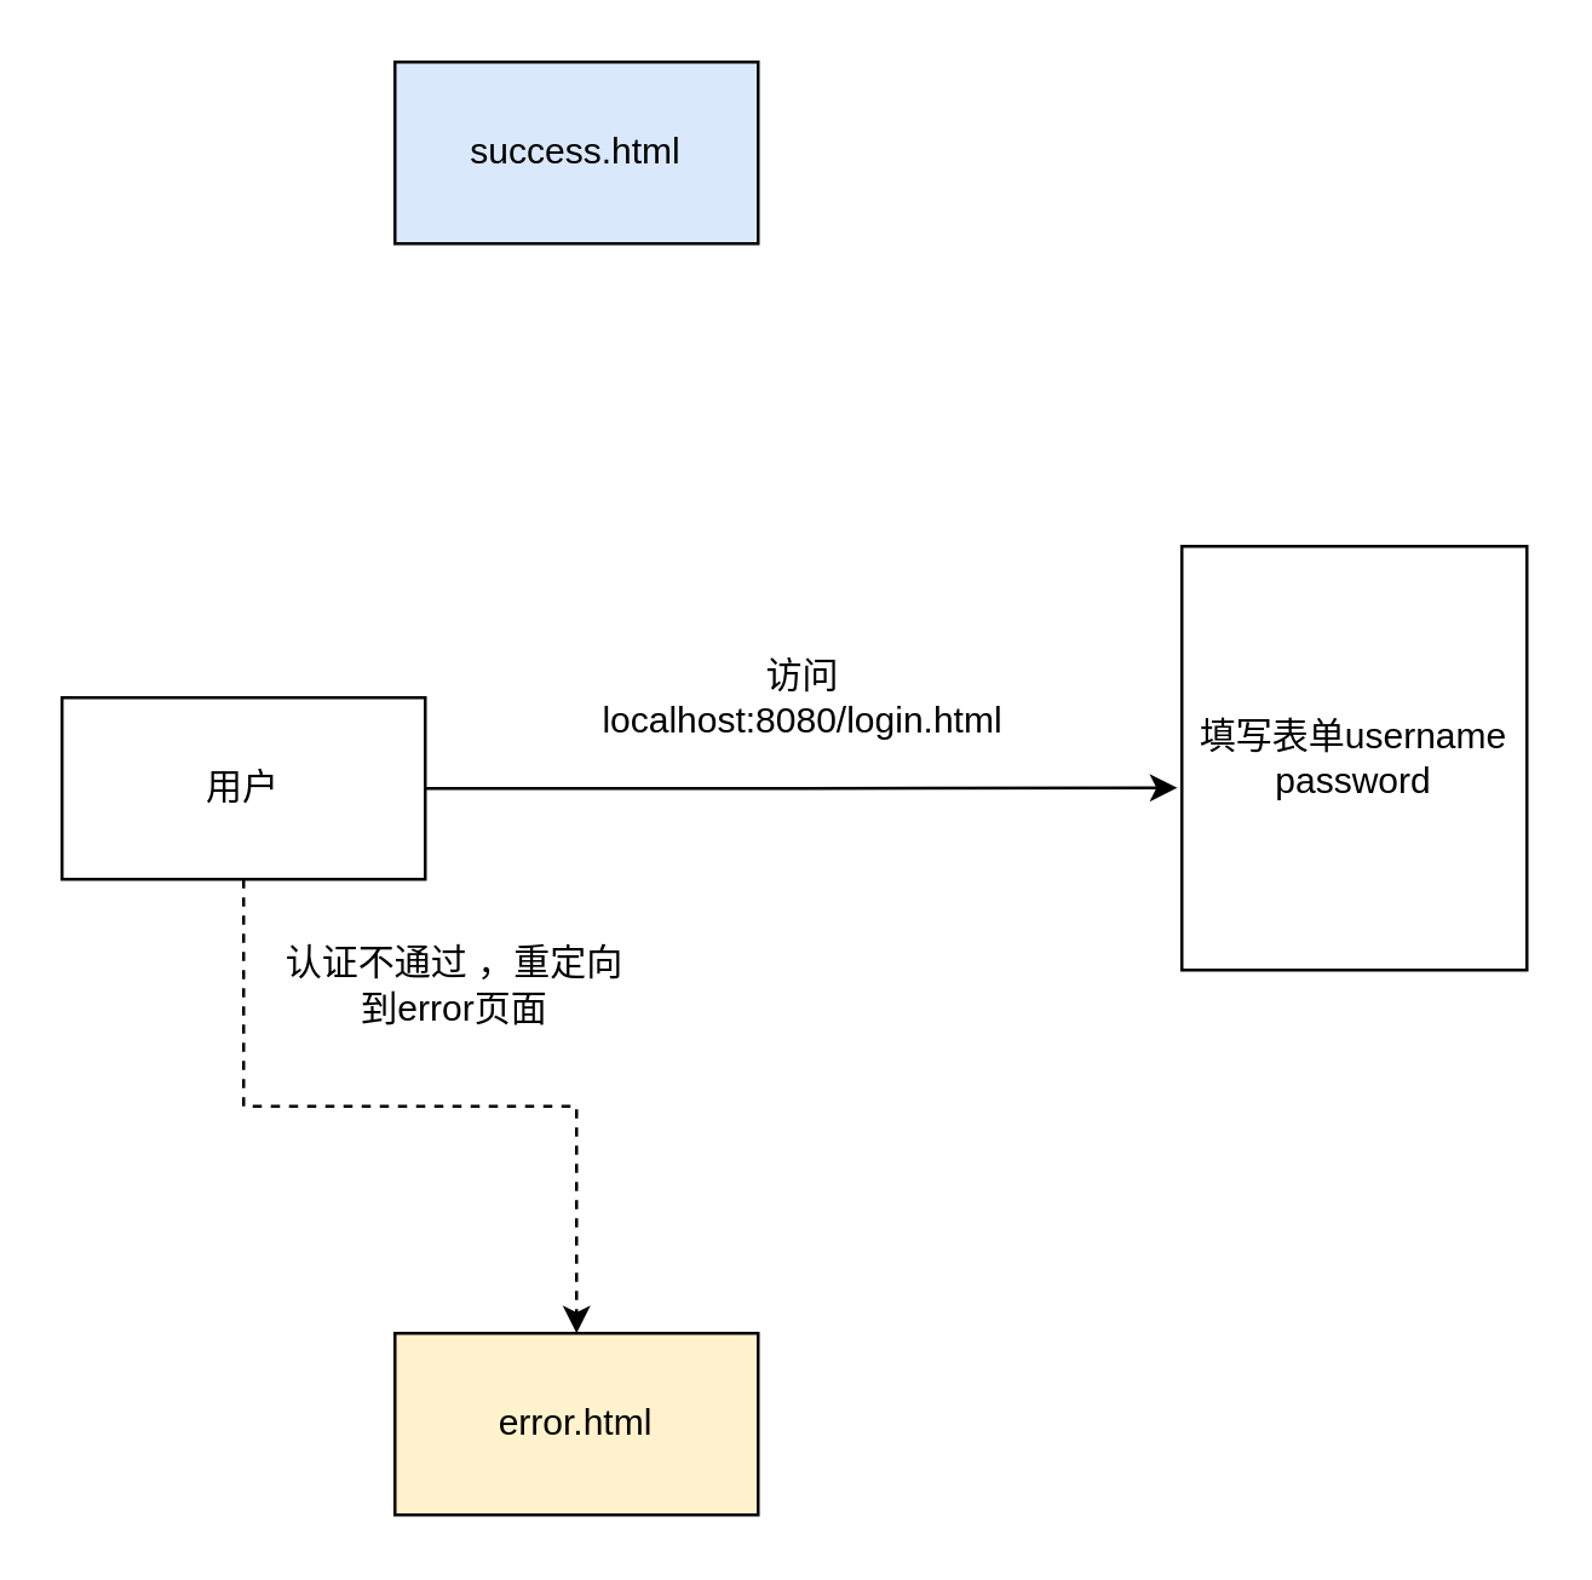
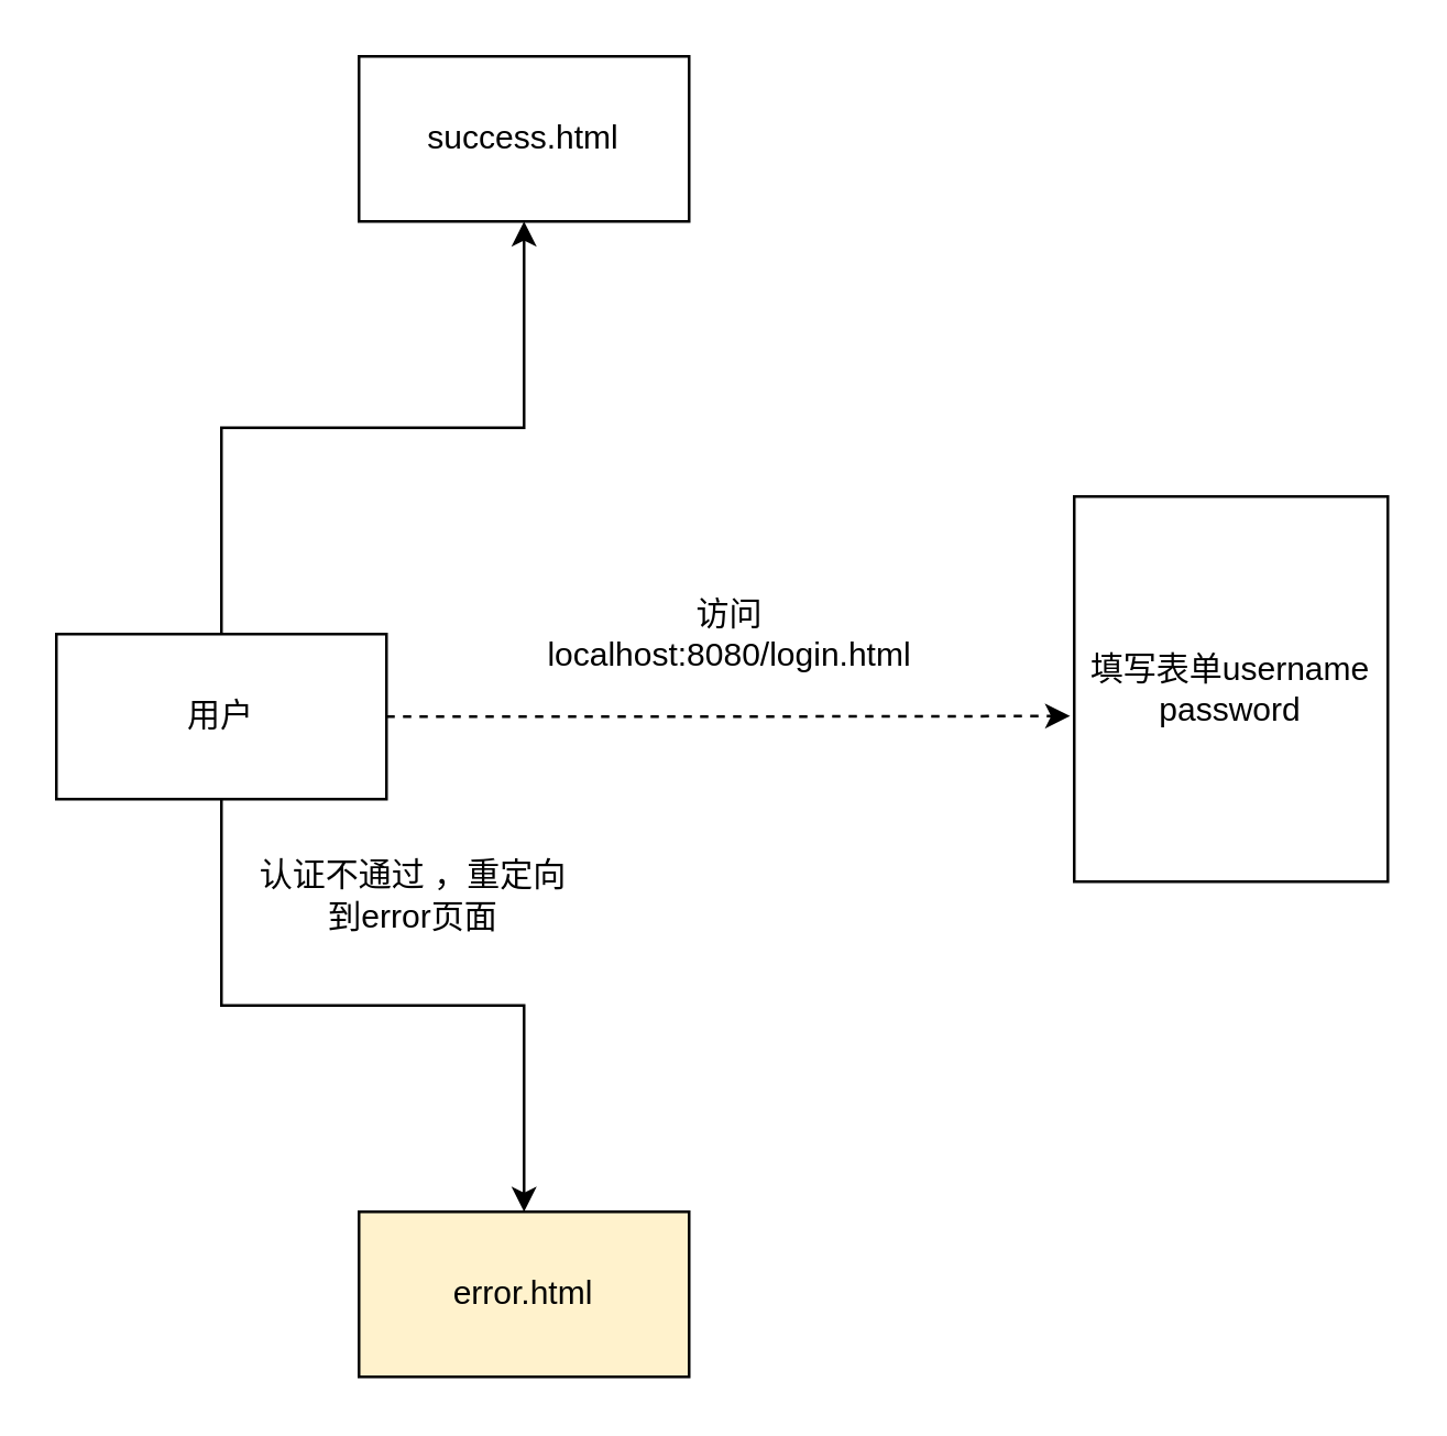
- <mxCell id="8" value="success.html&lt;br&gt;" style="rounded=0;whiteSpace=wrap;html=1;fillColor=#dae8fc;" vertex="1" parent="1"><mxGeometry x="130" y="20" width="120" height="60" as="geometry" /></mxCell>
+ <mxCell id="8" value="success.html&lt;br&gt;" style="rounded=0;whiteSpace=wrap;html=1;" vertex="1" parent="1"><mxGeometry x="130" y="20" width="120" height="60" as="geometry" /></mxCell>
+ <mxCell id="3" style="edgeStyle=orthogonalEdgeStyle;rounded=0;orthogonalLoop=1;jettySize=auto;html=1;" edge="1" parent="1" source="5" target="8"><mxGeometry relative="1" as="geometry" /></mxCell>
- <mxCell id="2" style="edgeStyle=orthogonalEdgeStyle;rounded=0;orthogonalLoop=1;jettySize=auto;html=1;entryX=-0.013;entryY=0.57;entryDx=0;entryDy=0;entryPerimeter=0;" edge="1" parent="1" source="5" target="6"><mxGeometry relative="1" as="geometry" /></mxCell>
+ <mxCell id="2" style="edgeStyle=orthogonalEdgeStyle;rounded=0;orthogonalLoop=1;jettySize=auto;html=1;entryX=-0.013;entryY=0.57;entryDx=0;entryDy=0;entryPerimeter=0;dashed=1;" edge="1" parent="1" source="5" target="6"><mxGeometry relative="1" as="geometry" /></mxCell>
- <mxCell id="4" style="edgeStyle=orthogonalEdgeStyle;rounded=0;orthogonalLoop=1;jettySize=auto;html=1;dashed=1;" edge="1" parent="1" source="5" target="9"><mxGeometry relative="1" as="geometry" /></mxCell>
+ <mxCell id="4" style="edgeStyle=orthogonalEdgeStyle;rounded=0;orthogonalLoop=1;jettySize=auto;html=1;" edge="1" parent="1" source="5" target="9"><mxGeometry relative="1" as="geometry" /></mxCell>
